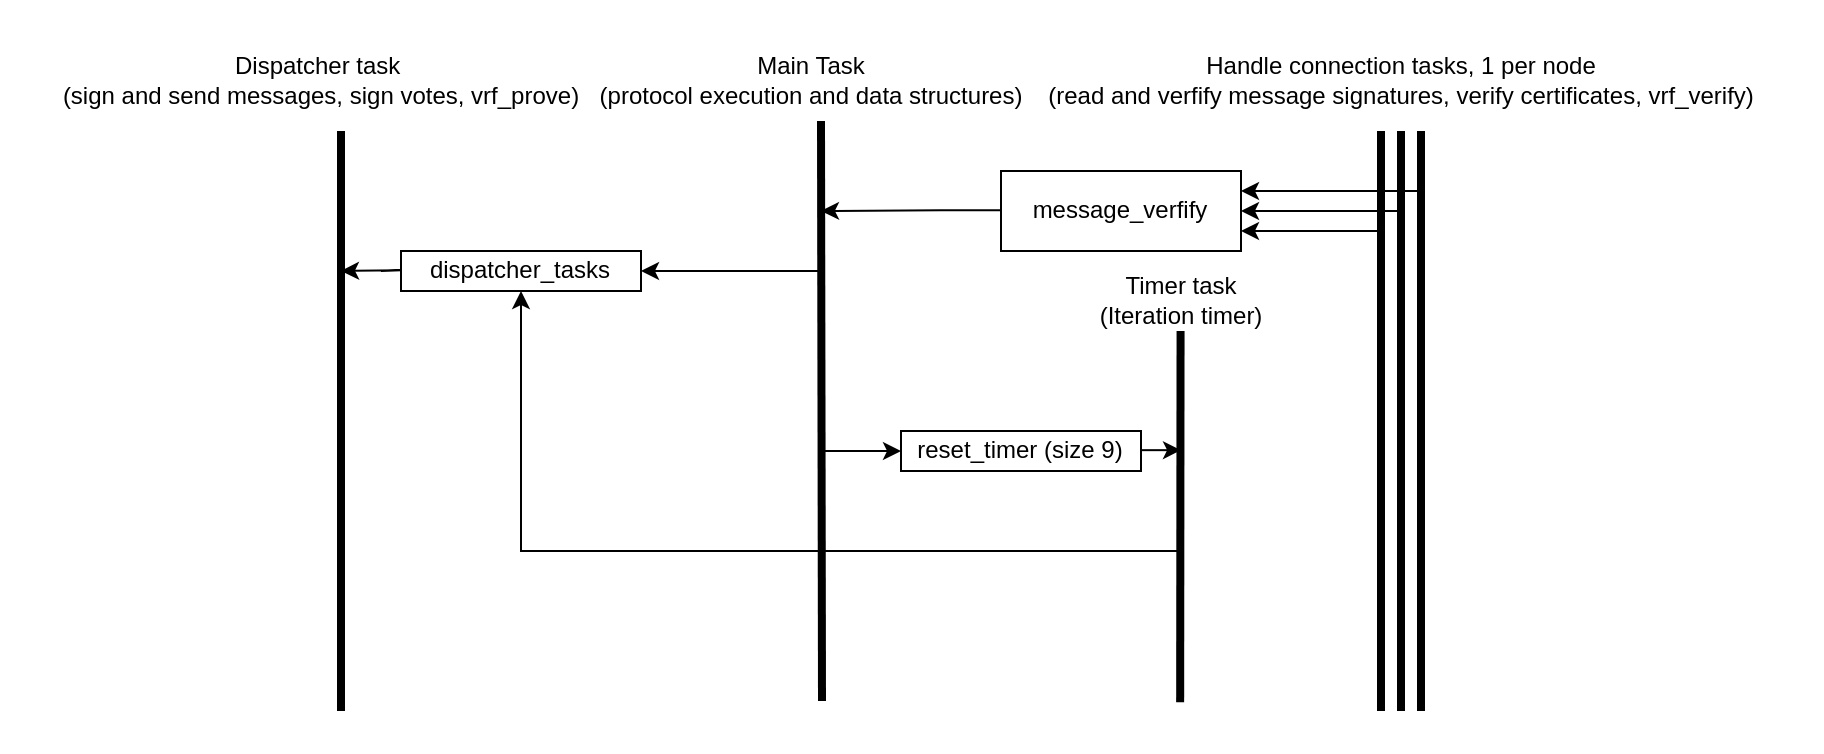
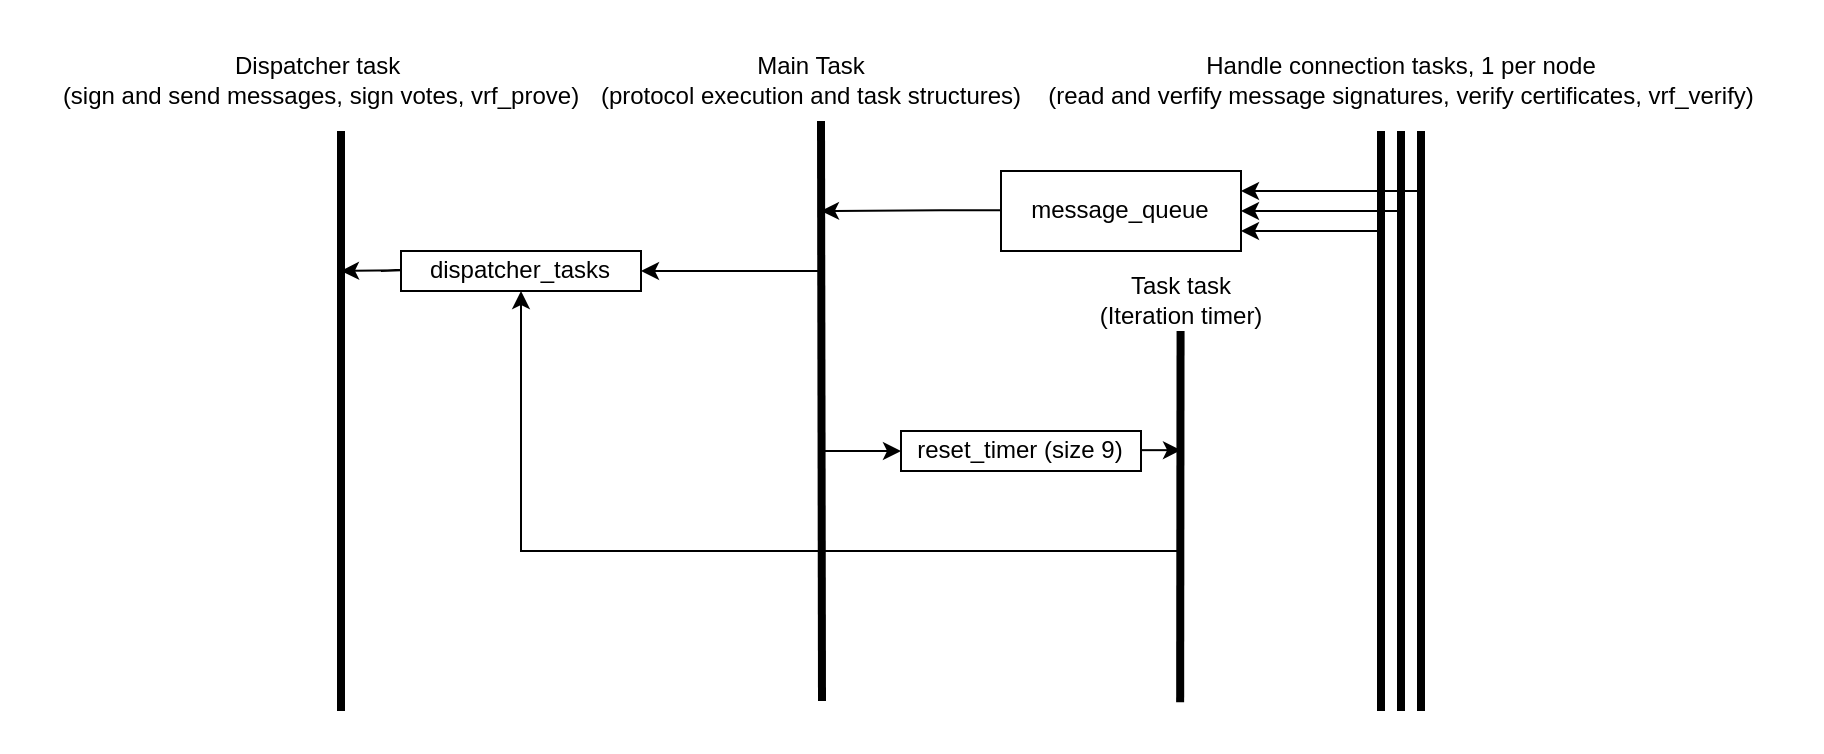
- <mxCell id="3" value="Main Task&lt;div&gt;(protocol execution and data structures)&lt;/div&gt;" style="text;html=1;align=center;verticalAlign=middle;resizable=0;points=[];autosize=1;strokeColor=none;fillColor=none;" vertex="1" parent="1"><mxGeometry x="290" y="20" width="230" height="40" as="geometry" /></mxCell>
+ <mxCell id="3" value="Main Task&lt;div&gt;(protocol execution and task structures)&lt;/div&gt;" style="text;html=1;align=center;verticalAlign=middle;resizable=0;points=[];autosize=1;strokeColor=none;fillColor=none;" vertex="1" parent="1"><mxGeometry x="290" y="20" width="230" height="40" as="geometry" /></mxCell>
- <mxCell id="8" value="message_verfify" style="rounded=0;whiteSpace=wrap;html=1;" vertex="1" parent="1"><mxGeometry x="500" y="85" width="120" height="40" as="geometry" /></mxCell>
+ <mxCell id="8" value="message_queue" style="rounded=0;whiteSpace=wrap;html=1;" vertex="1" parent="1"><mxGeometry x="500" y="85" width="120" height="40" as="geometry" /></mxCell>
- <mxCell id="7" value="Timer task&lt;div&gt;(Iteration timer)&lt;/div&gt;" style="text;html=1;align=center;verticalAlign=middle;resizable=0;points=[];autosize=1;strokeColor=none;fillColor=none;" vertex="1" parent="1"><mxGeometry x="540" y="130" width="100" height="40" as="geometry" /></mxCell>
+ <mxCell id="7" value="Task task&lt;div&gt;(Iteration timer)&lt;/div&gt;" style="text;html=1;align=center;verticalAlign=middle;resizable=0;points=[];autosize=1;strokeColor=none;fillColor=none;" vertex="1" parent="1"><mxGeometry x="540" y="130" width="100" height="40" as="geometry" /></mxCell>
